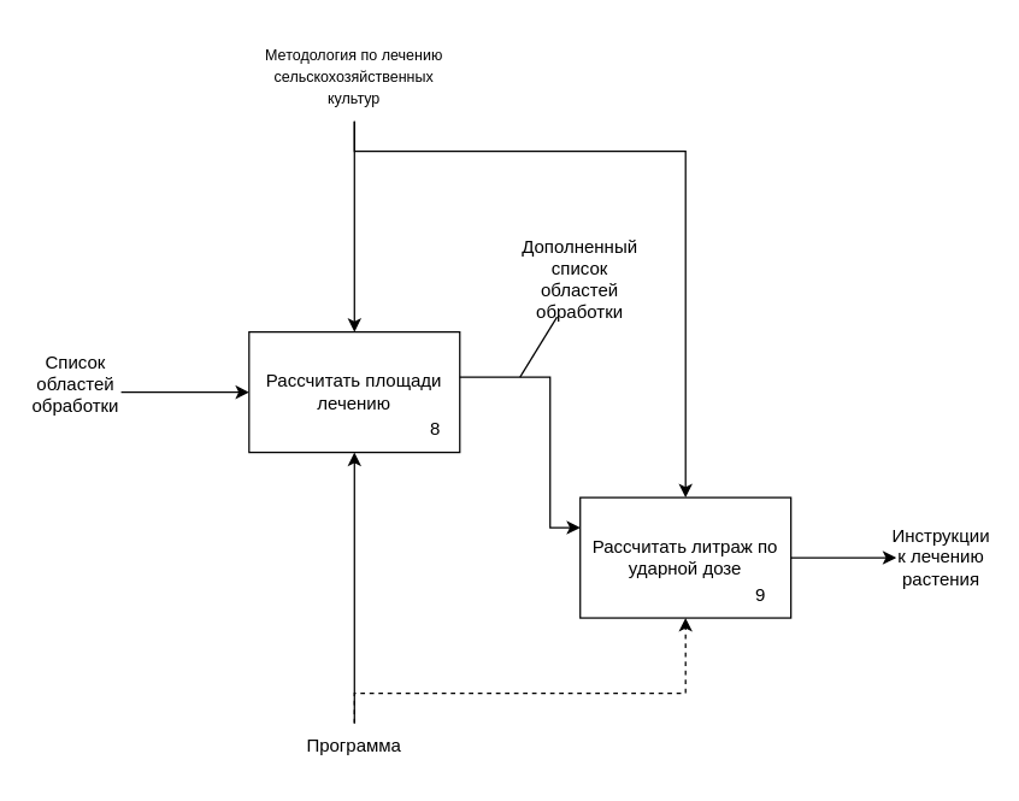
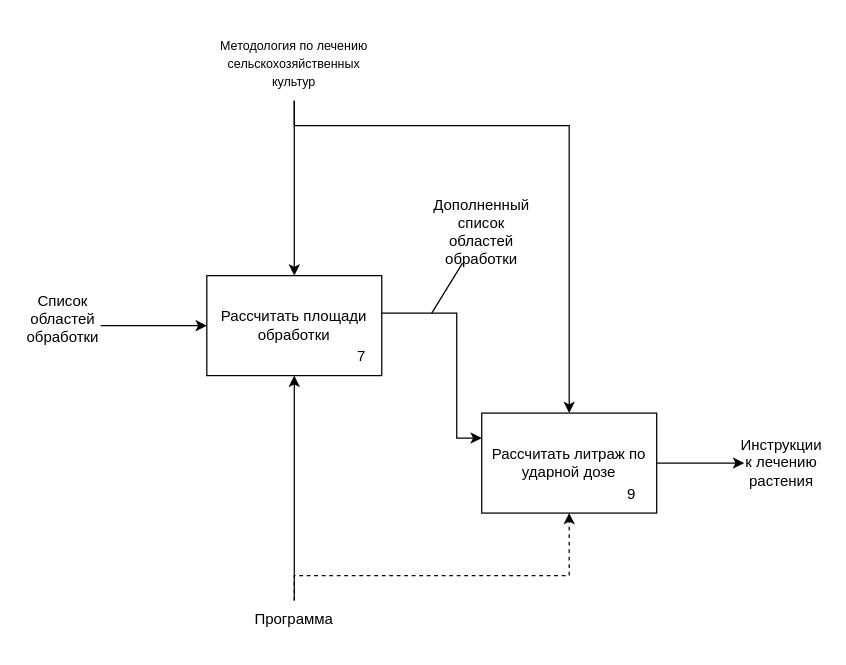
- <mxCell id="9" value="Рассчитать площади лечению" style="rounded=0;whiteSpace=wrap;html=1;" parent="1" vertex="1"><mxGeometry x="165" y="220" width="140" height="80" as="geometry" /></mxCell>
+ <mxCell id="9" value="Рассчитать площади обработки" style="rounded=0;whiteSpace=wrap;html=1;" parent="1" vertex="1"><mxGeometry x="165" y="220" width="140" height="80" as="geometry" /></mxCell>
- <mxCell id="10" value="8" style="text;html=1;align=center;verticalAlign=middle;whiteSpace=wrap;rounded=0;" parent="1" vertex="1"><mxGeometry x="259" y="270" width="60" height="30" as="geometry" /></mxCell>
+ <mxCell id="10" value="7" style="text;html=1;align=center;verticalAlign=middle;whiteSpace=wrap;rounded=0;" parent="1" vertex="1"><mxGeometry x="259" y="270" width="60" height="30" as="geometry" /></mxCell>
